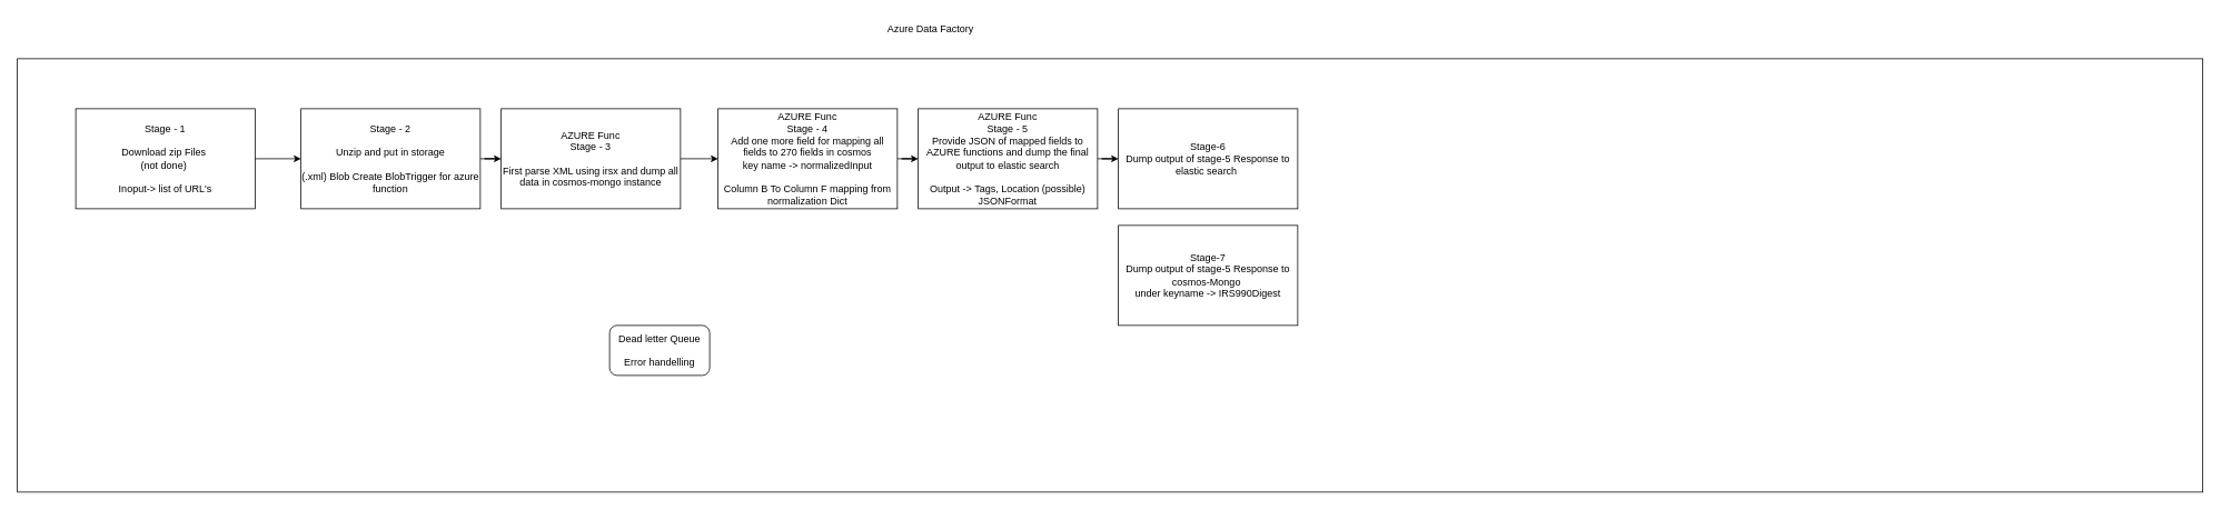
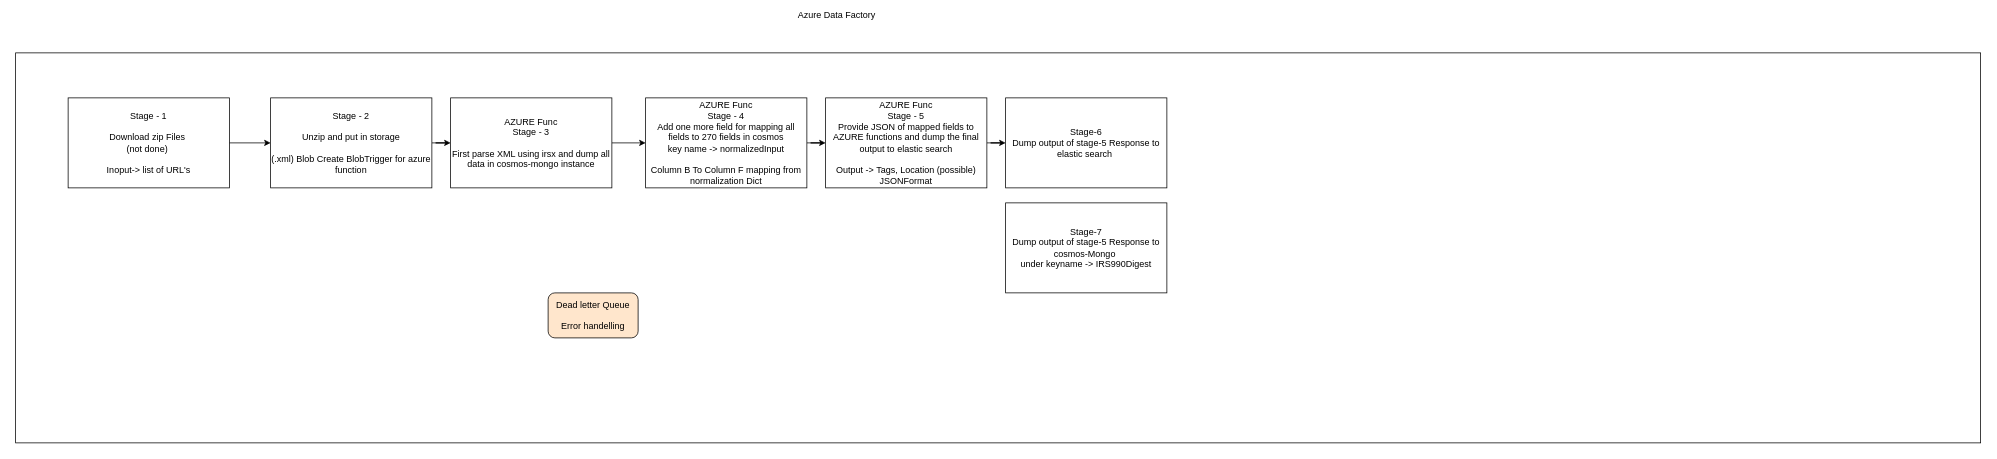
- <mxCell id="3" value="Azure Data Factory" style="text;html=1;strokeColor=none;fillColor=none;align=center;verticalAlign=middle;whiteSpace=wrap;rounded=0;" vertex="1" parent="1"><mxGeometry x="1020" y="20" width="190" height="30" as="geometry" /></mxCell>
+ <mxCell id="3" value="Azure Data Factory" style="text;html=1;strokeColor=none;fillColor=none;align=center;verticalAlign=middle;whiteSpace=wrap;rounded=0;" vertex="1" parent="1"><mxGeometry x="1020" y="5" width="190" height="30" as="geometry" /></mxCell>
- <mxCell id="17" value="Dead letter Queue&lt;br&gt;&lt;br&gt;Error handelling" style="rounded=1;whiteSpace=wrap;html=1;" vertex="1" parent="1"><mxGeometry x="730" y="390" width="120" height="60" as="geometry" /></mxCell>
+ <mxCell id="17" value="Dead letter Queue&lt;br&gt;&lt;br&gt;Error handelling" style="rounded=1;whiteSpace=wrap;html=1;fillColor=#ffe6cc;" vertex="1" parent="1"><mxGeometry x="730" y="390" width="120" height="60" as="geometry" /></mxCell>
